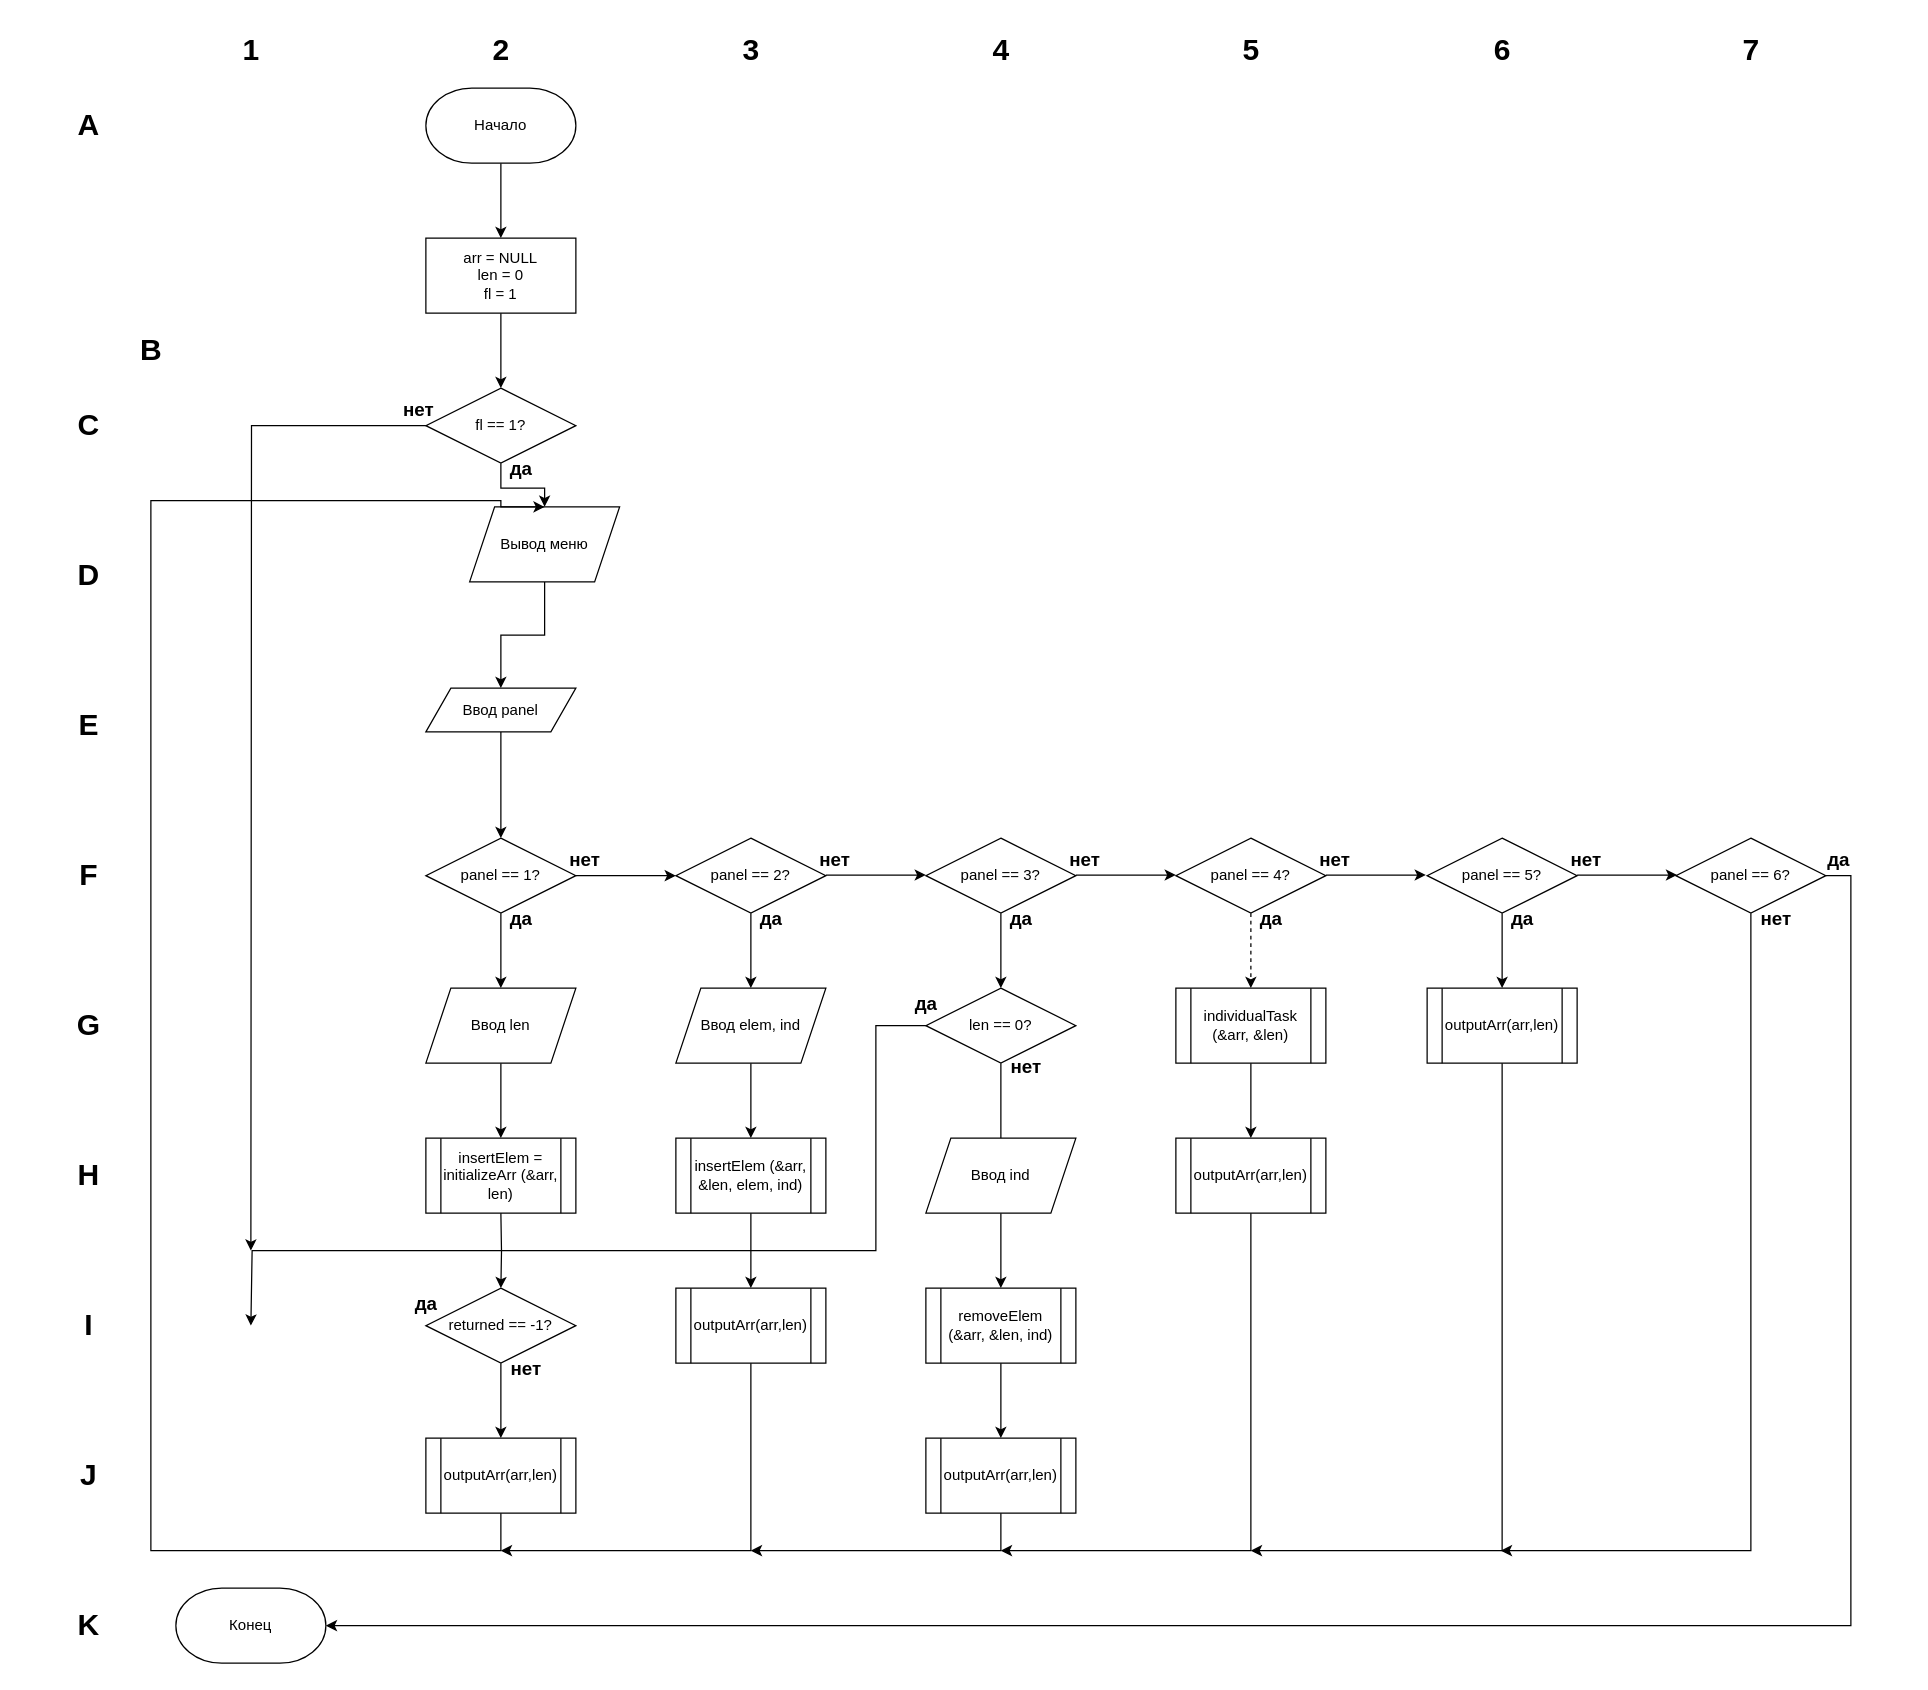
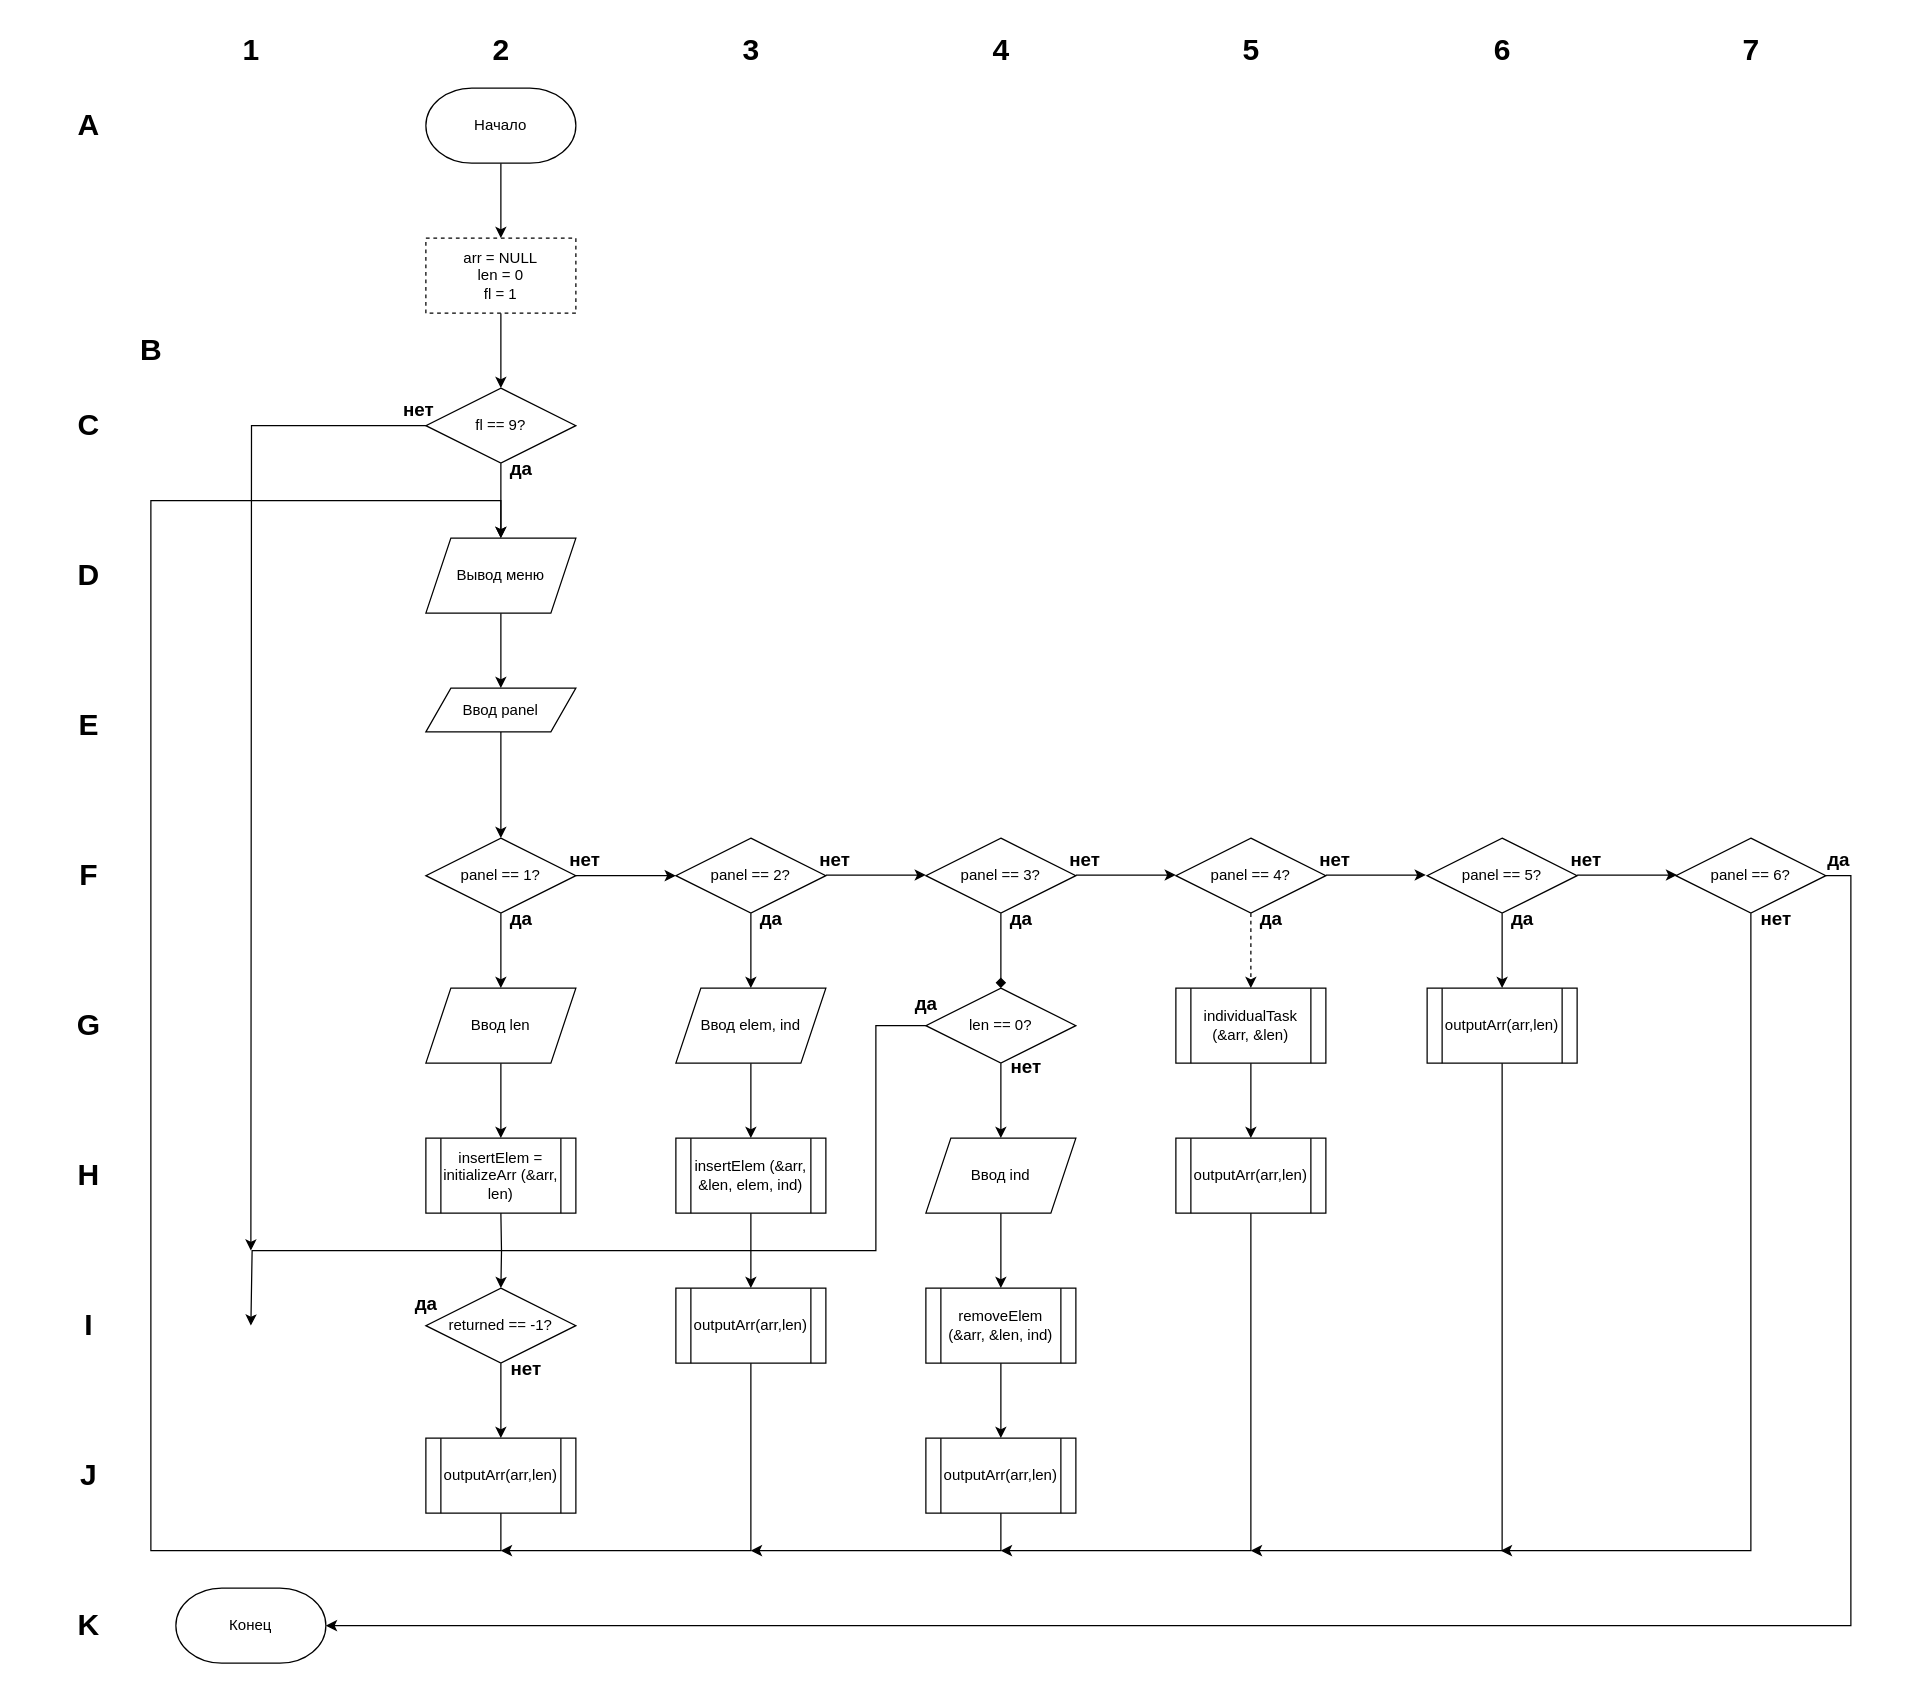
- <mxCell id="5" value="arr = NULL&lt;br&gt;len = 0&lt;br&gt;fl = 1" style="rounded=0;whiteSpace=wrap;html=1;" parent="1" vertex="1"><mxGeometry x="340" y="190" width="120" height="60" as="geometry" /></mxCell>
+ <mxCell id="5" value="arr = NULL&lt;br&gt;len = 0&lt;br&gt;fl = 1" style="rounded=0;whiteSpace=wrap;html=1;dashed=1;" parent="1" vertex="1"><mxGeometry x="340" y="190" width="120" height="60" as="geometry" /></mxCell>
- <mxCell id="8" value="fl == 1?" style="strokeWidth=1;html=1;shape=mxgraph.flowchart.decision;whiteSpace=wrap;" parent="1" vertex="1"><mxGeometry x="340" y="310" width="120" height="60" as="geometry" /></mxCell>
+ <mxCell id="8" value="fl == 9?" style="strokeWidth=1;html=1;shape=mxgraph.flowchart.decision;whiteSpace=wrap;" parent="1" vertex="1"><mxGeometry x="340" y="310" width="120" height="60" as="geometry" /></mxCell>
- <mxCell id="10" value="Вывод меню" style="shape=parallelogram;perimeter=parallelogramPerimeter;whiteSpace=wrap;html=1;fixedSize=1;" parent="1" vertex="1"><mxGeometry x="375" y="405" width="120" height="60" as="geometry" /></mxCell>
+ <mxCell id="10" value="Вывод меню" style="shape=parallelogram;perimeter=parallelogramPerimeter;whiteSpace=wrap;html=1;fixedSize=1;" parent="1" vertex="1"><mxGeometry x="340" y="430" width="120" height="60" as="geometry" /></mxCell>
- <mxCell id="33" value="" style="edgeStyle=orthogonalEdgeStyle;rounded=0;orthogonalLoop=1;jettySize=auto;html=1;" parent="1" source="34" target="64" edge="1"><mxGeometry relative="1" as="geometry" /></mxCell>
+ <mxCell id="33" value="" style="edgeStyle=orthogonalEdgeStyle;rounded=0;orthogonalLoop=1;jettySize=auto;html=1;endArrow=diamond;" parent="1" source="34" target="64" edge="1"><mxGeometry relative="1" as="geometry" /></mxCell>
- <mxCell id="63" value="" style="edgeStyle=orthogonalEdgeStyle;rounded=0;orthogonalLoop=1;jettySize=auto;html=1;endArrow=none;" parent="1" source="64" target="67" edge="1"><mxGeometry relative="1" as="geometry" /></mxCell>
+ <mxCell id="63" value="" style="edgeStyle=orthogonalEdgeStyle;rounded=0;orthogonalLoop=1;jettySize=auto;html=1;" parent="1" source="64" target="67" edge="1"><mxGeometry relative="1" as="geometry" /></mxCell>
